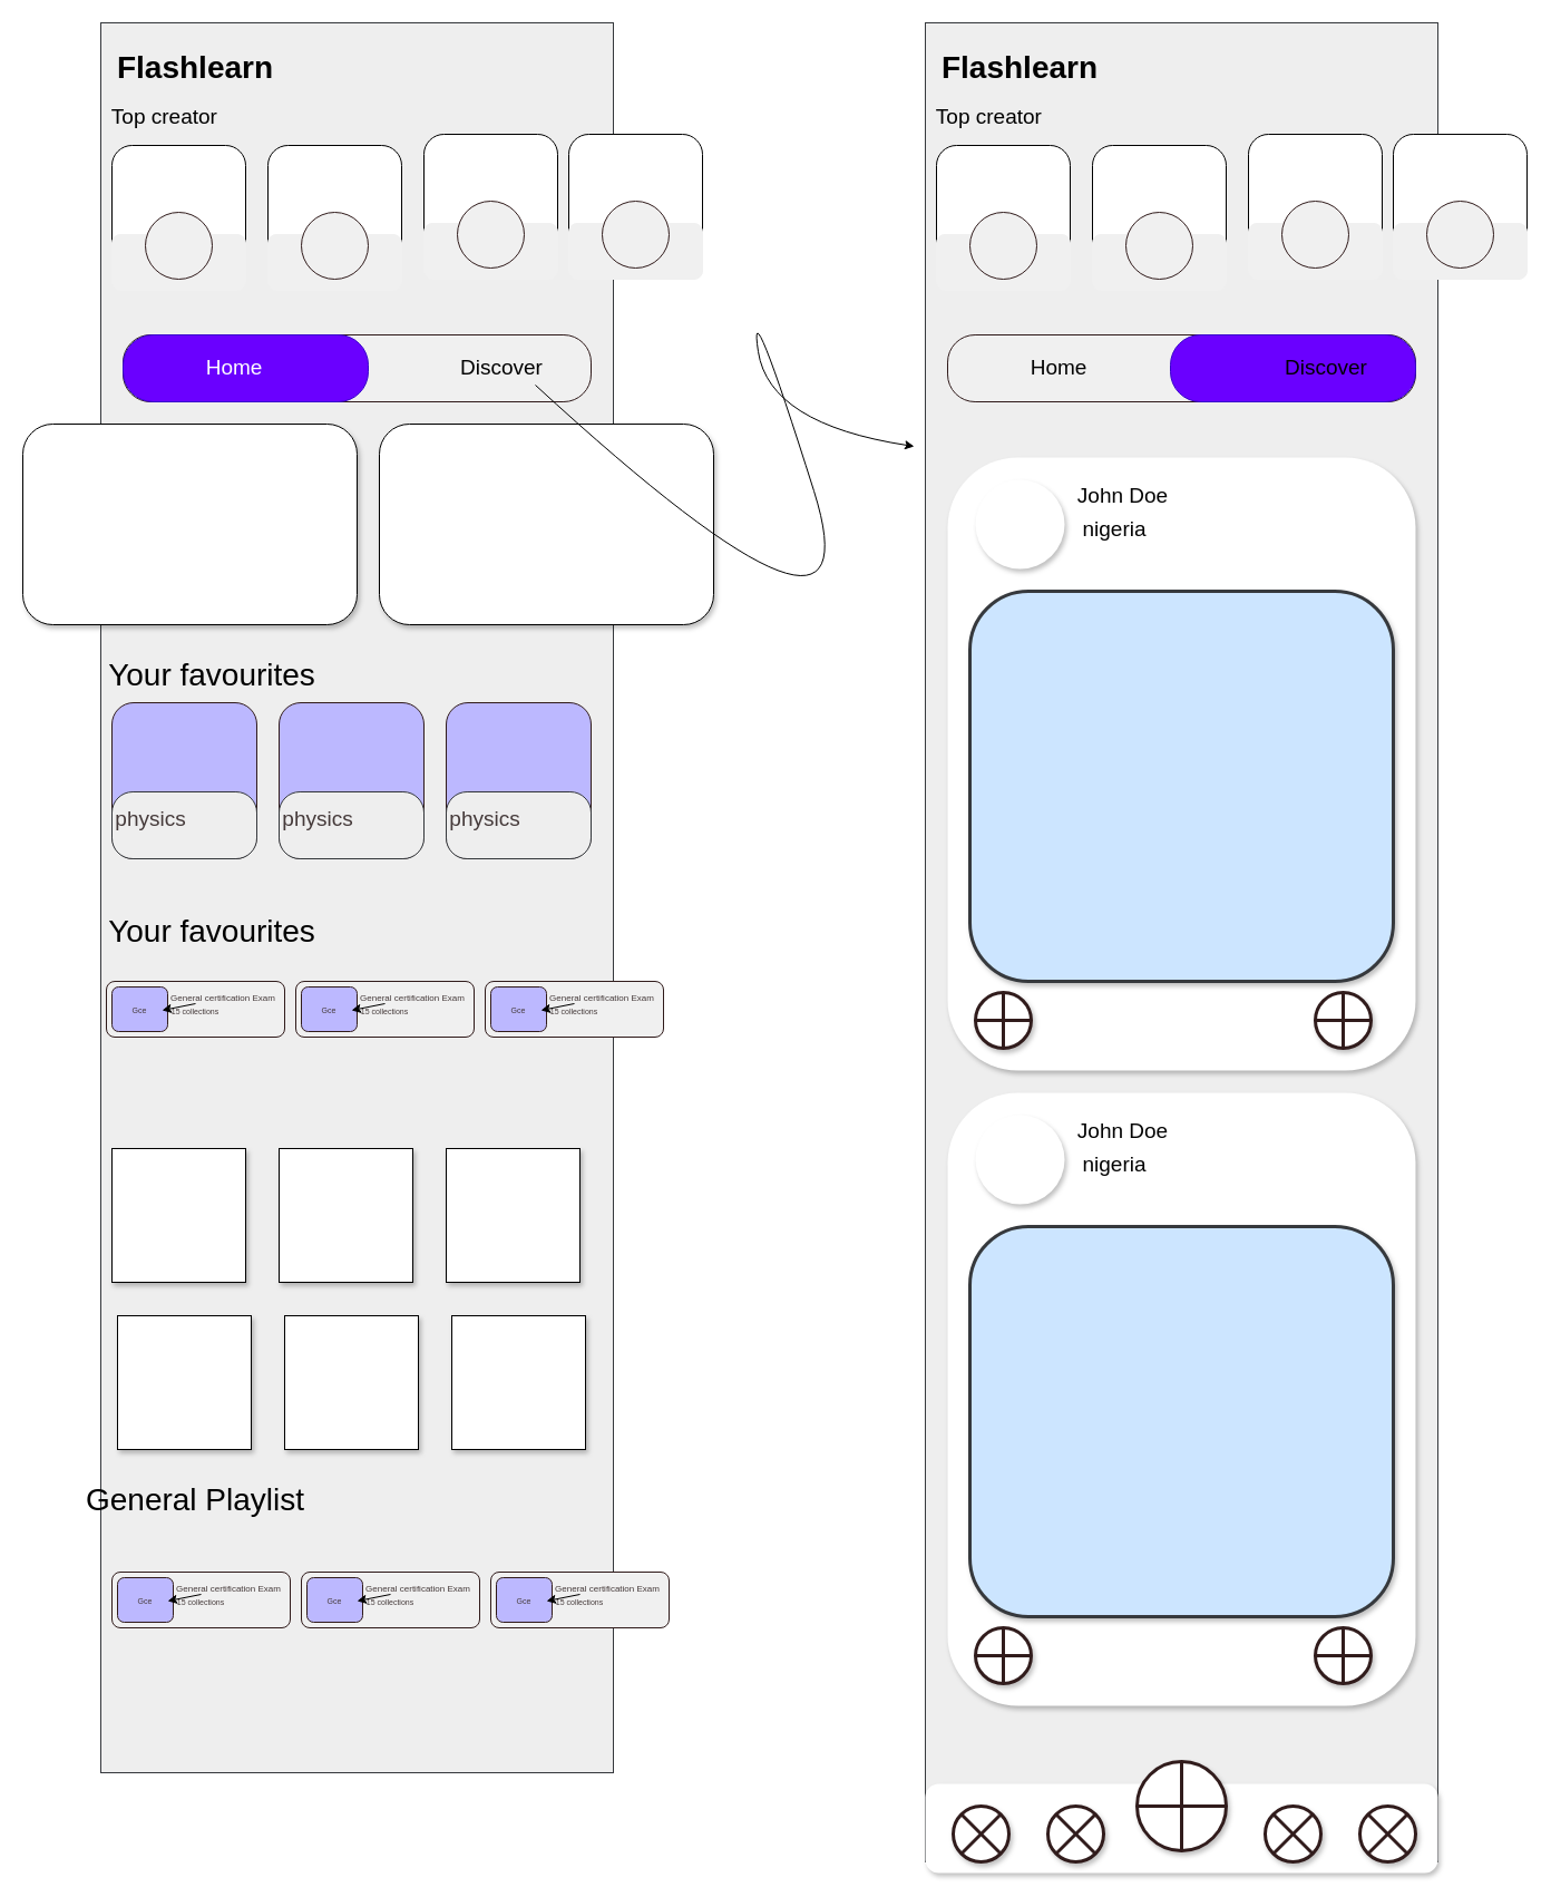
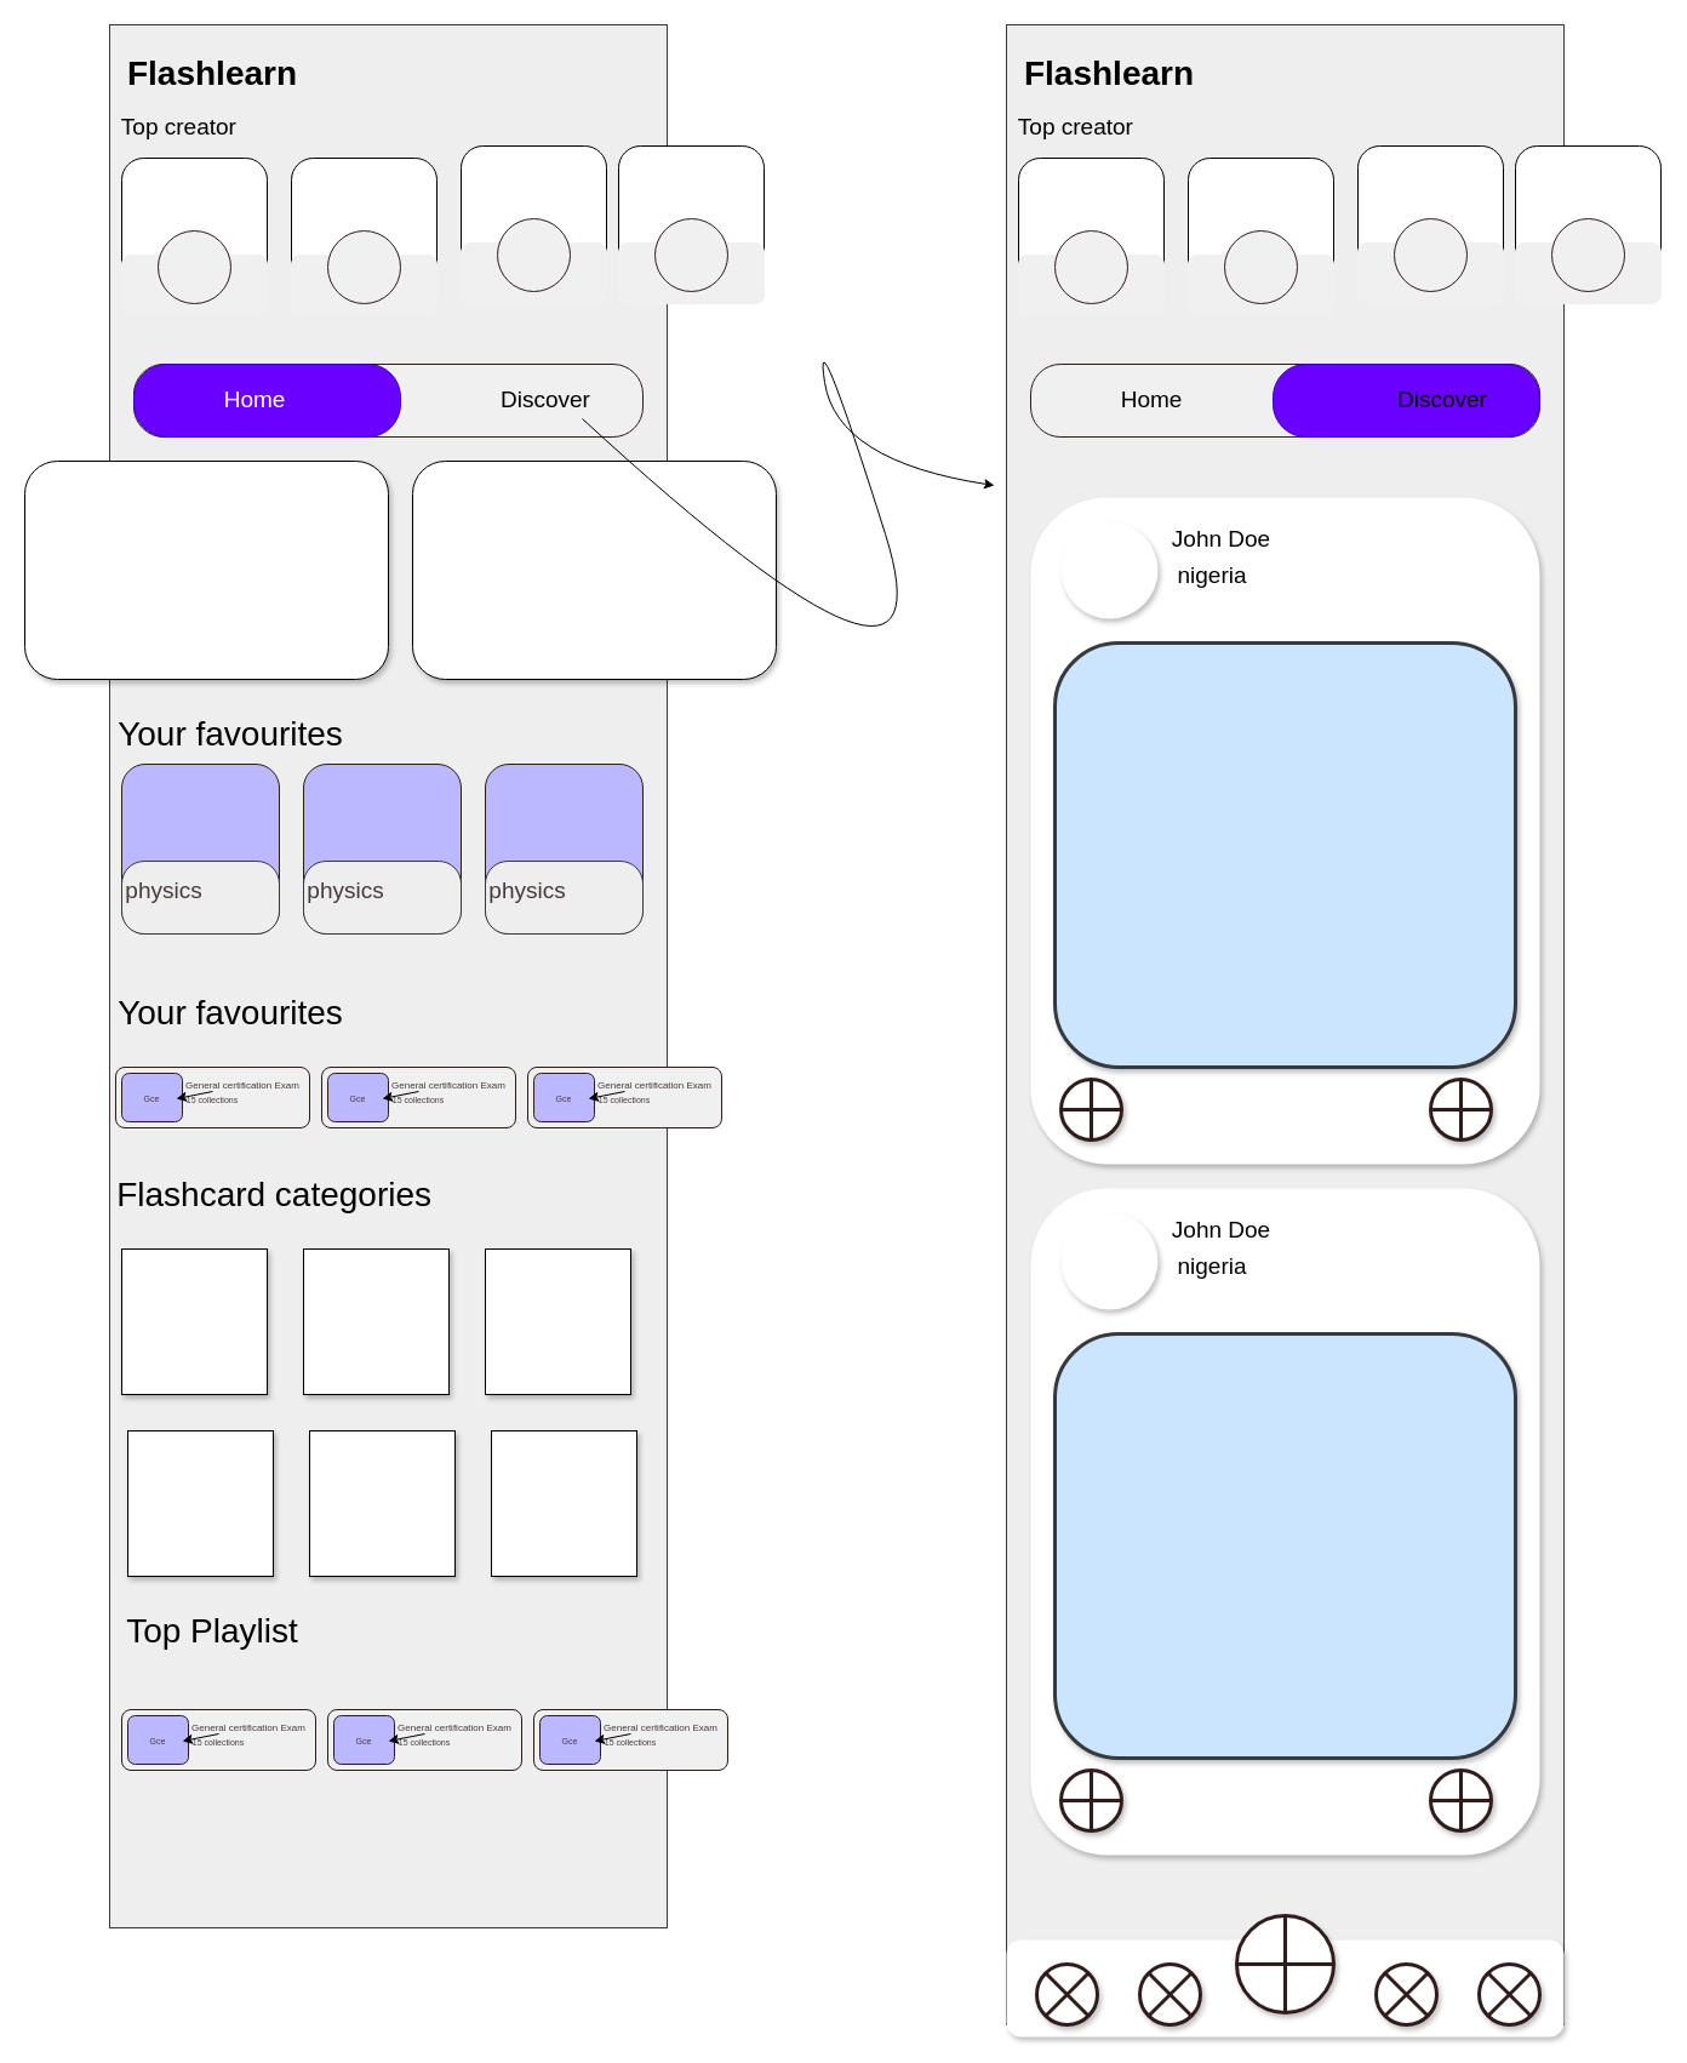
+ <mxCell id="7" value="Flashcard categories&amp;nbsp;" style="text;html=1;strokeColor=none;fillColor=none;align=center;verticalAlign=middle;whiteSpace=wrap;rounded=0;shadow=1;fontSize=28;fontColor=#000000;" vertex="1" parent="1"><mxGeometry x="90" y="970" width="280" height="30" as="geometry" /></mxCell>
- <mxCell id="35" value="General Playlist" style="text;html=1;strokeColor=none;fillColor=none;align=center;verticalAlign=middle;whiteSpace=wrap;rounded=0;shadow=1;fontSize=28;fontColor=#000000;" vertex="1" parent="1"><mxGeometry x="35" y="1330" width="280" height="30" as="geometry" /></mxCell>
+ <mxCell id="35" value="Top Playlist" style="text;html=1;strokeColor=none;fillColor=none;align=center;verticalAlign=middle;whiteSpace=wrap;rounded=0;shadow=1;fontSize=28;fontColor=#000000;" vertex="1" parent="1"><mxGeometry x="35" y="1330" width="280" height="30" as="geometry" /></mxCell>
